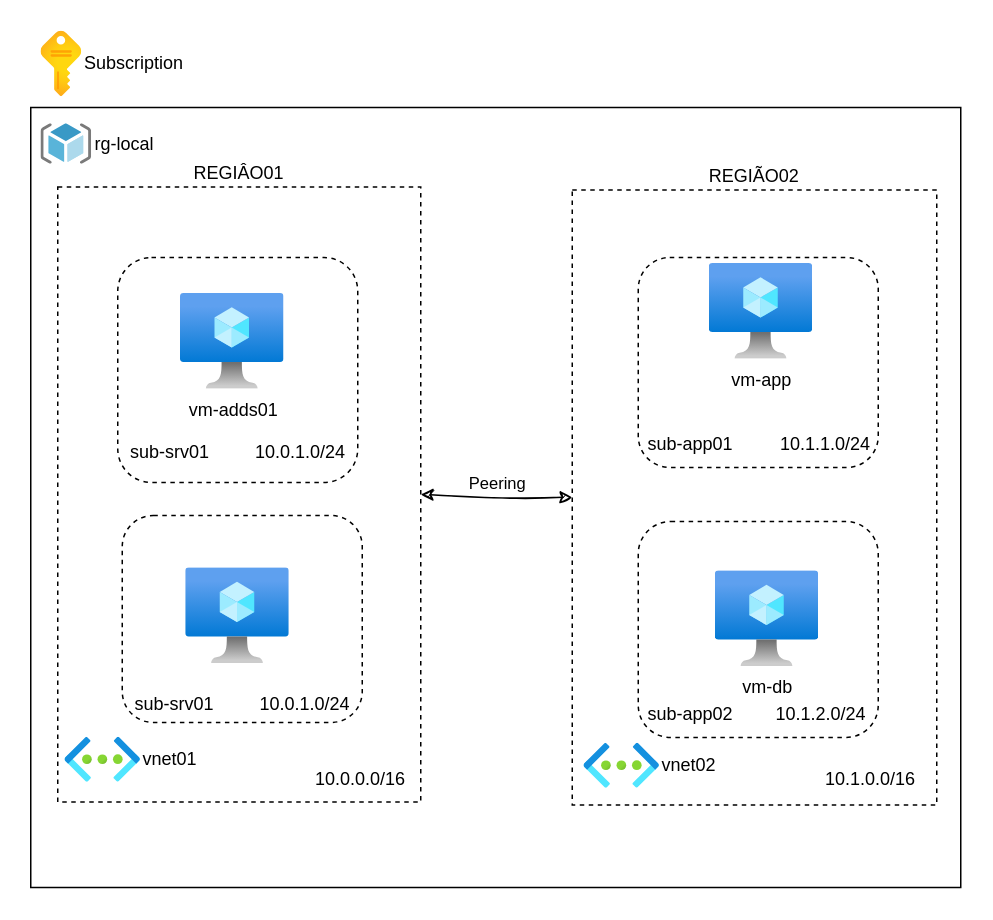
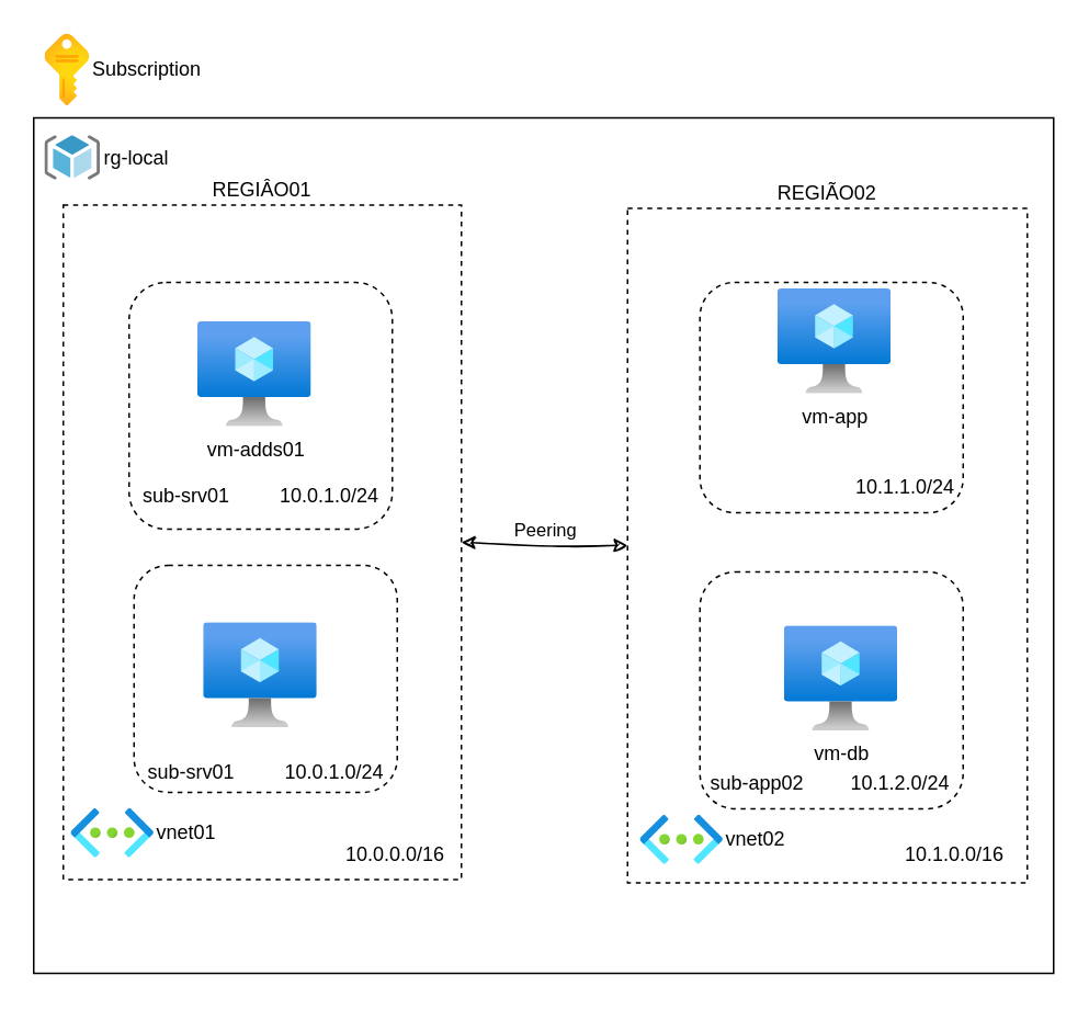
- <mxCell id="21" value="sub-app01" style="text;html=1;strokeColor=none;fillColor=none;align=center;verticalAlign=middle;whiteSpace=wrap;rounded=0;dashed=1;" vertex="1" parent="1"><mxGeometry x="430" y="281" width="60" height="30" as="geometry" /></mxCell>
